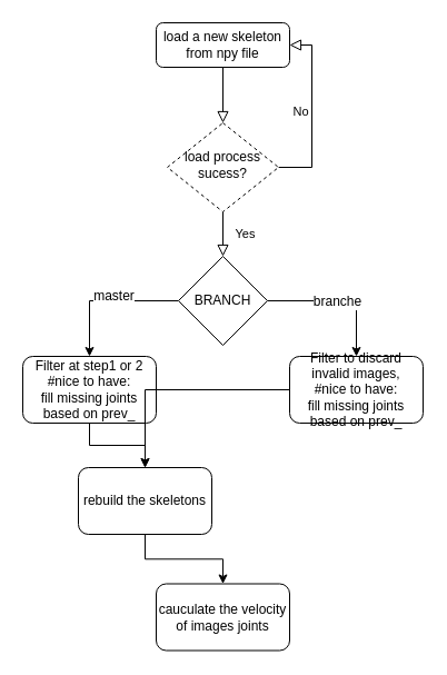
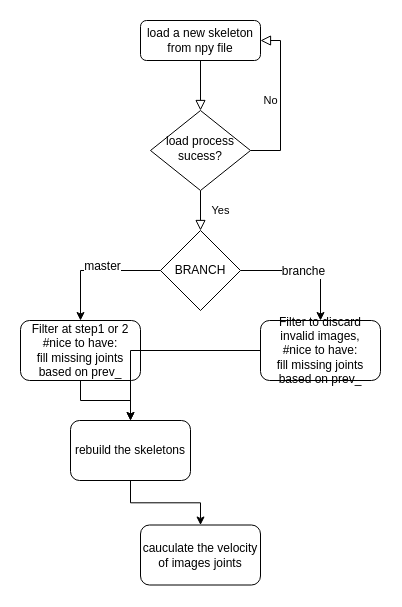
- <mxCell id="6" value="load process sucess?" style="rhombus;whiteSpace=wrap;html=1;shadow=0;fontFamily=Helvetica;fontSize=12;align=center;strokeWidth=1;spacing=6;spacingTop=-4;dashed=1;" parent="1" vertex="1"><mxGeometry x="150" y="110" width="100" height="80" as="geometry" /></mxCell>
+ <mxCell id="6" value="load process sucess?" style="rhombus;whiteSpace=wrap;html=1;shadow=0;fontFamily=Helvetica;fontSize=12;align=center;strokeWidth=1;spacing=6;spacingTop=-4;" parent="1" vertex="1"><mxGeometry x="150" y="110" width="100" height="80" as="geometry" /></mxCell>
